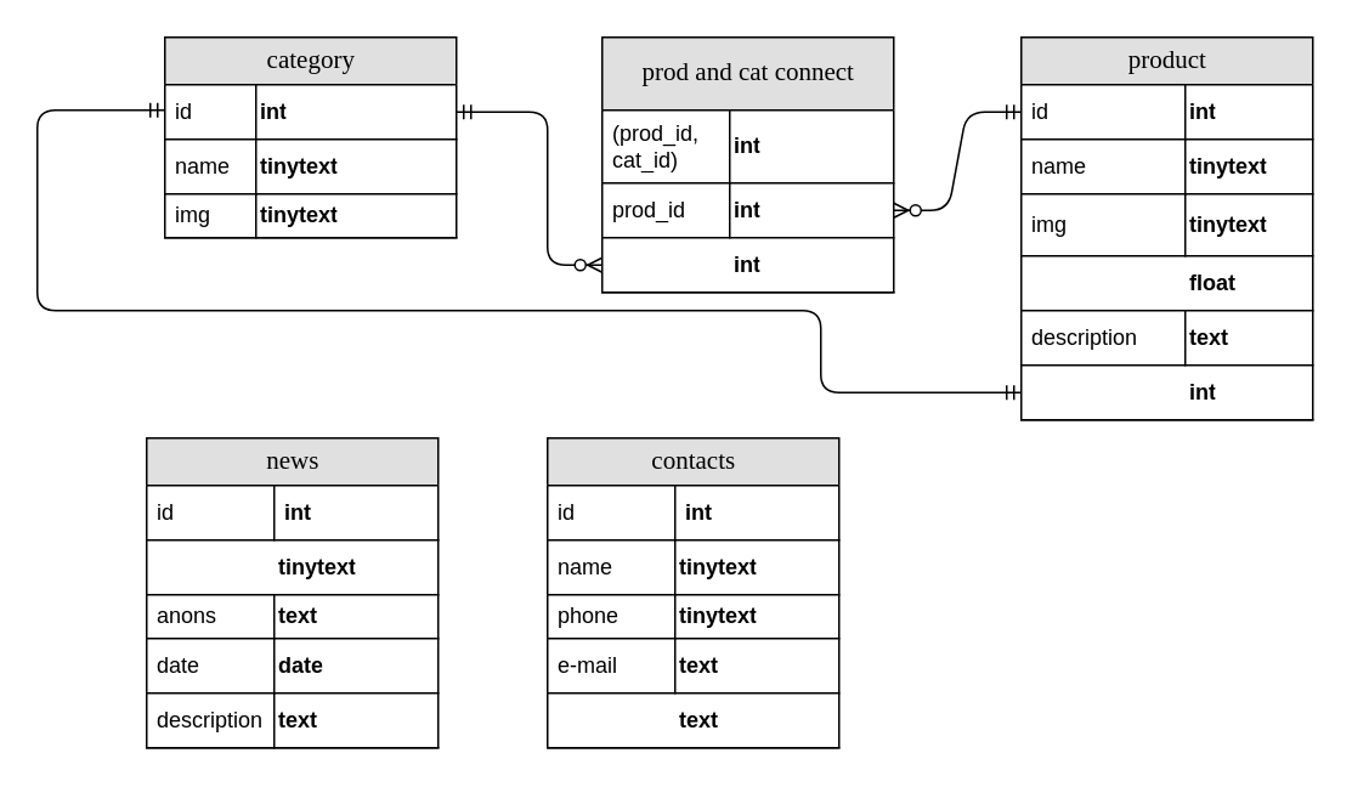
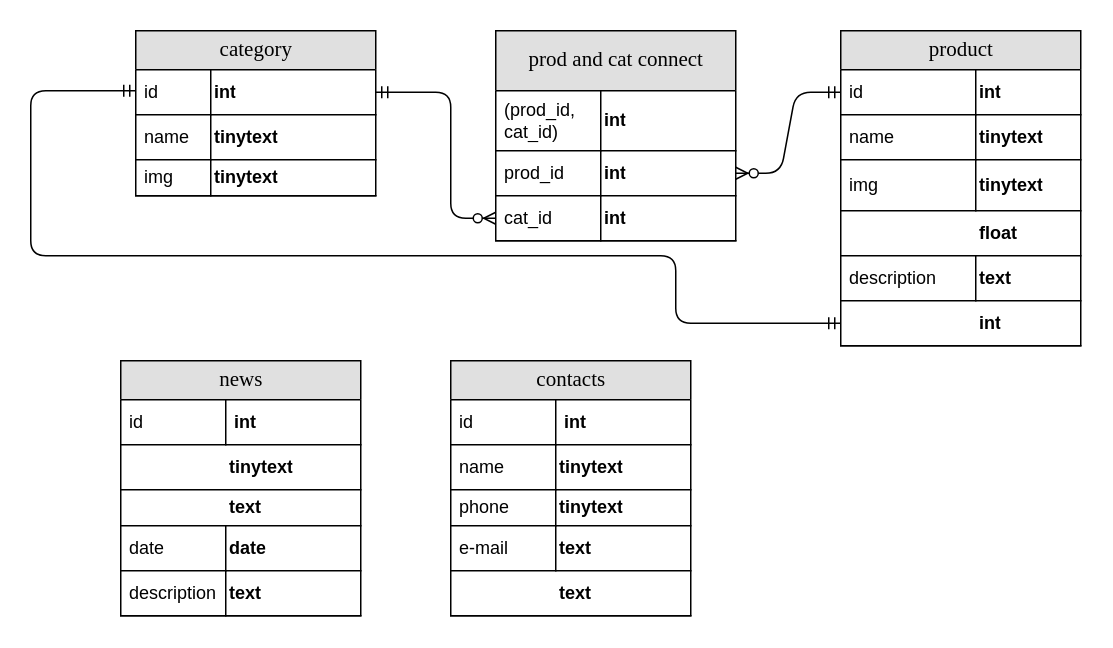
+ <mxCell id="17" value="cat_id" style="shape=partialRectangle;top=0;left=0;bottom=0;html=1;fillColor=none;align=left;verticalAlign=middle;spacingLeft=4;spacingRight=4;whiteSpace=wrap;overflow=hidden;rotatable=0;points=[];portConstraint=eastwest;part=1;" parent="16" vertex="1" connectable="0"><mxGeometry width="70" height="30" as="geometry" /></mxCell>
- <mxCell id="34" value="anons" style="shape=partialRectangle;top=0;left=0;bottom=0;html=1;fillColor=none;align=left;verticalAlign=middle;spacingLeft=4;spacingRight=4;whiteSpace=wrap;overflow=hidden;rotatable=0;points=[];portConstraint=eastwest;part=1;" parent="33" vertex="1" connectable="0"><mxGeometry width="70" height="24" as="geometry" /></mxCell>
